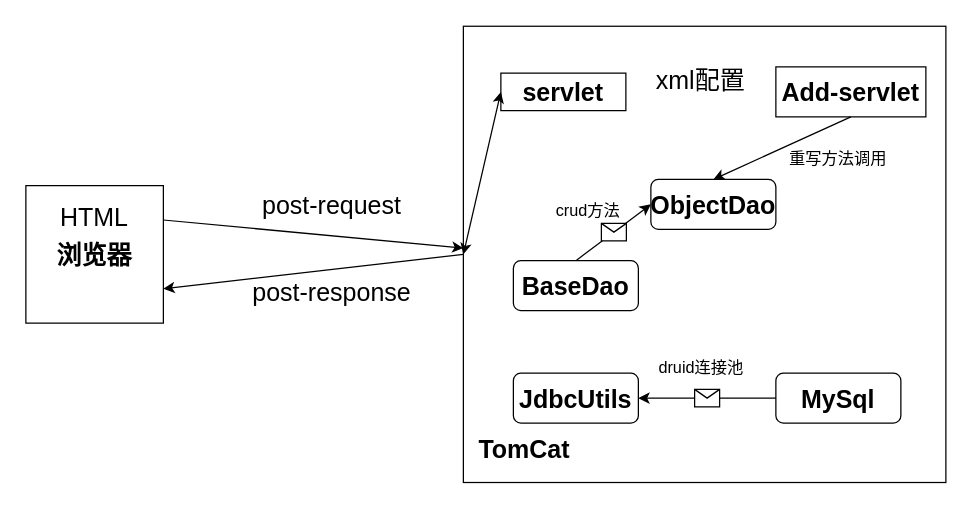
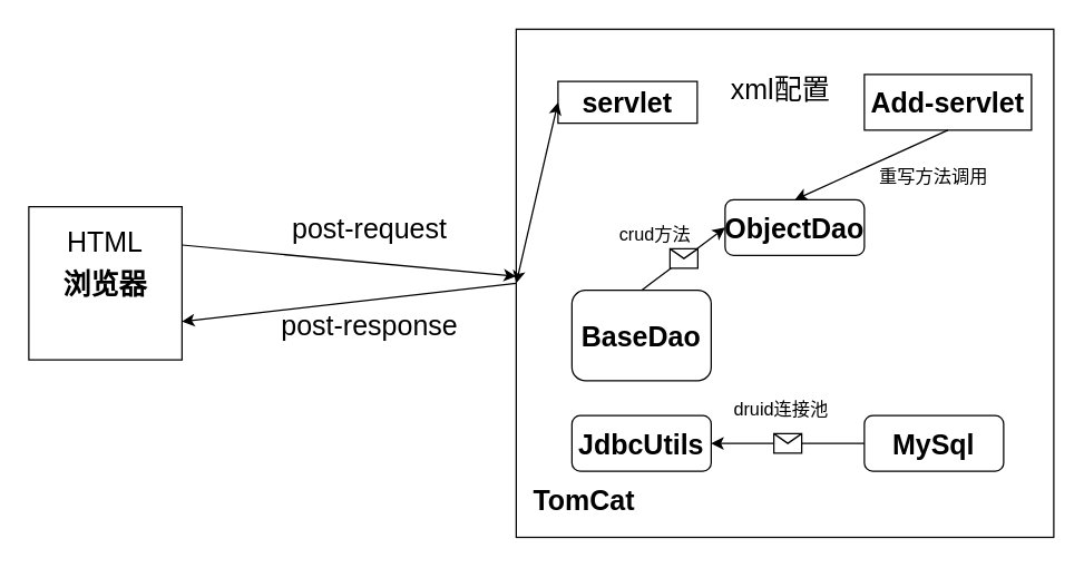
- <mxCell id="17" value="BaseDao" style="rounded=1;whiteSpace=wrap;html=1;fontSize=20;fontStyle=1" vertex="1" parent="1"><mxGeometry x="410" y="208" width="100" height="40" as="geometry" /></mxCell>
+ <mxCell id="17" value="BaseDao" style="rounded=1;whiteSpace=wrap;html=1;fontSize=20;fontStyle=1" vertex="1" parent="1"><mxGeometry x="410" y="208" width="100" height="65" as="geometry" /></mxCell>
